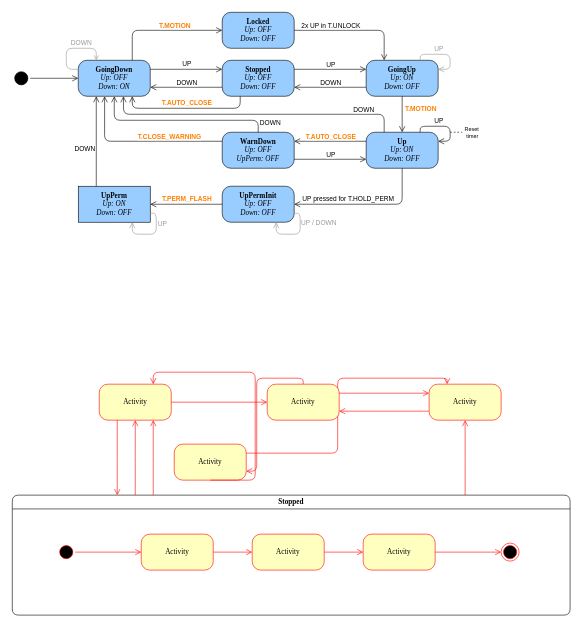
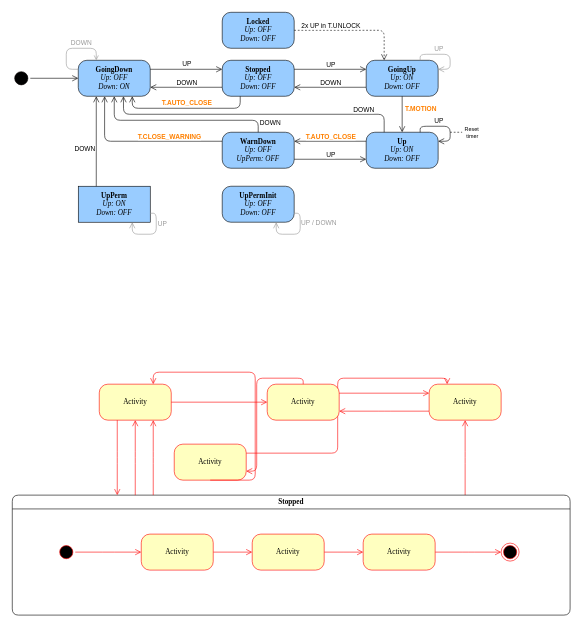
- <mxCell id="43" style="edgeStyle=orthogonalEdgeStyle;html=1;labelBackgroundColor=none;endArrow=open;endSize=8;strokeColor=#000000;fontFamily=Verdana;fontSize=12;align=left;exitX=0.75;exitY=0;exitDx=0;exitDy=0;entryX=0;entryY=0.5;entryDx=0;entryDy=0;" edge="1" parent="1" source="4" target="31"><mxGeometry relative="1" as="geometry"><mxPoint x="260" y="125" as="sourcePoint" /><mxPoint x="380" y="125" as="targetPoint" /></mxGeometry></mxCell>
- <mxCell id="44" value="T.MOTION" style="edgeLabel;html=1;align=center;verticalAlign=middle;resizable=0;points=[];fontColor=#FF8000;fontStyle=1" vertex="1" connectable="0" parent="43"><mxGeometry x="0.188" y="3" relative="1" as="geometry"><mxPoint x="1" y="-6" as="offset" /></mxGeometry></mxCell>
- <mxCell id="45" style="edgeStyle=orthogonalEdgeStyle;html=1;labelBackgroundColor=none;endArrow=open;endSize=8;strokeColor=#000000;fontFamily=Verdana;fontSize=12;align=left;exitX=1;exitY=0.5;exitDx=0;exitDy=0;entryX=0.25;entryY=0;entryDx=0;entryDy=0;" edge="1" parent="1" source="31" target="30"><mxGeometry relative="1" as="geometry"><mxPoint x="579.48" y="40" as="sourcePoint" /><mxPoint x="729.48" y="-10" as="targetPoint" /></mxGeometry></mxCell>
+ <mxCell id="45" style="edgeStyle=orthogonalEdgeStyle;html=1;labelBackgroundColor=none;endArrow=open;endSize=8;strokeColor=#000000;fontFamily=Verdana;fontSize=12;align=left;exitX=1;exitY=0.5;exitDx=0;exitDy=0;entryX=0.25;entryY=0;entryDx=0;entryDy=0;dashed=1;" edge="1" parent="1" source="31" target="30"><mxGeometry relative="1" as="geometry"><mxPoint x="579.48" y="40" as="sourcePoint" /><mxPoint x="729.48" y="-10" as="targetPoint" /></mxGeometry></mxCell>
- <mxCell id="68" style="edgeStyle=orthogonalEdgeStyle;html=1;labelBackgroundColor=none;endArrow=open;endSize=8;strokeColor=#000000;fontFamily=Verdana;fontSize=12;align=left;exitX=0;exitY=0.5;exitDx=0;exitDy=0;entryX=1;entryY=0.5;entryDx=0;entryDy=0;" edge="1" parent="1" source="34" target="67"><mxGeometry relative="1" as="geometry"><mxPoint x="350" y="395" as="sourcePoint" /><mxPoint x="170" y="465" as="targetPoint" /></mxGeometry></mxCell>
- <mxCell id="69" value="T.PERM_FLASH" style="edgeLabel;html=1;align=center;verticalAlign=middle;resizable=0;points=[];fontStyle=1;fontColor=#FF8000;" vertex="1" connectable="0" parent="68"><mxGeometry x="0.172" y="1" relative="1" as="geometry"><mxPoint x="10" y="-11" as="offset" /></mxGeometry></mxCell>
- <mxCell id="65" style="edgeStyle=orthogonalEdgeStyle;html=1;labelBackgroundColor=none;endArrow=open;endSize=8;strokeColor=#000000;fontFamily=Verdana;fontSize=12;align=left;exitX=0.5;exitY=1;exitDx=0;exitDy=0;entryX=1;entryY=0.5;entryDx=0;entryDy=0;" edge="1" parent="1" source="32" target="34"><mxGeometry relative="1" as="geometry"><mxPoint x="720" y="390" as="sourcePoint" /><mxPoint x="840" y="390" as="targetPoint" /></mxGeometry></mxCell>
- <mxCell id="66" value="&lt;div&gt;UP pressed for T.HOLD_PERM&lt;br&gt;&lt;/div&gt;" style="edgeLabel;html=1;align=center;verticalAlign=middle;resizable=0;points=[];" vertex="1" connectable="0" parent="65"><mxGeometry x="0.172" y="1" relative="1" as="geometry"><mxPoint x="-10" y="-11" as="offset" /></mxGeometry></mxCell>
